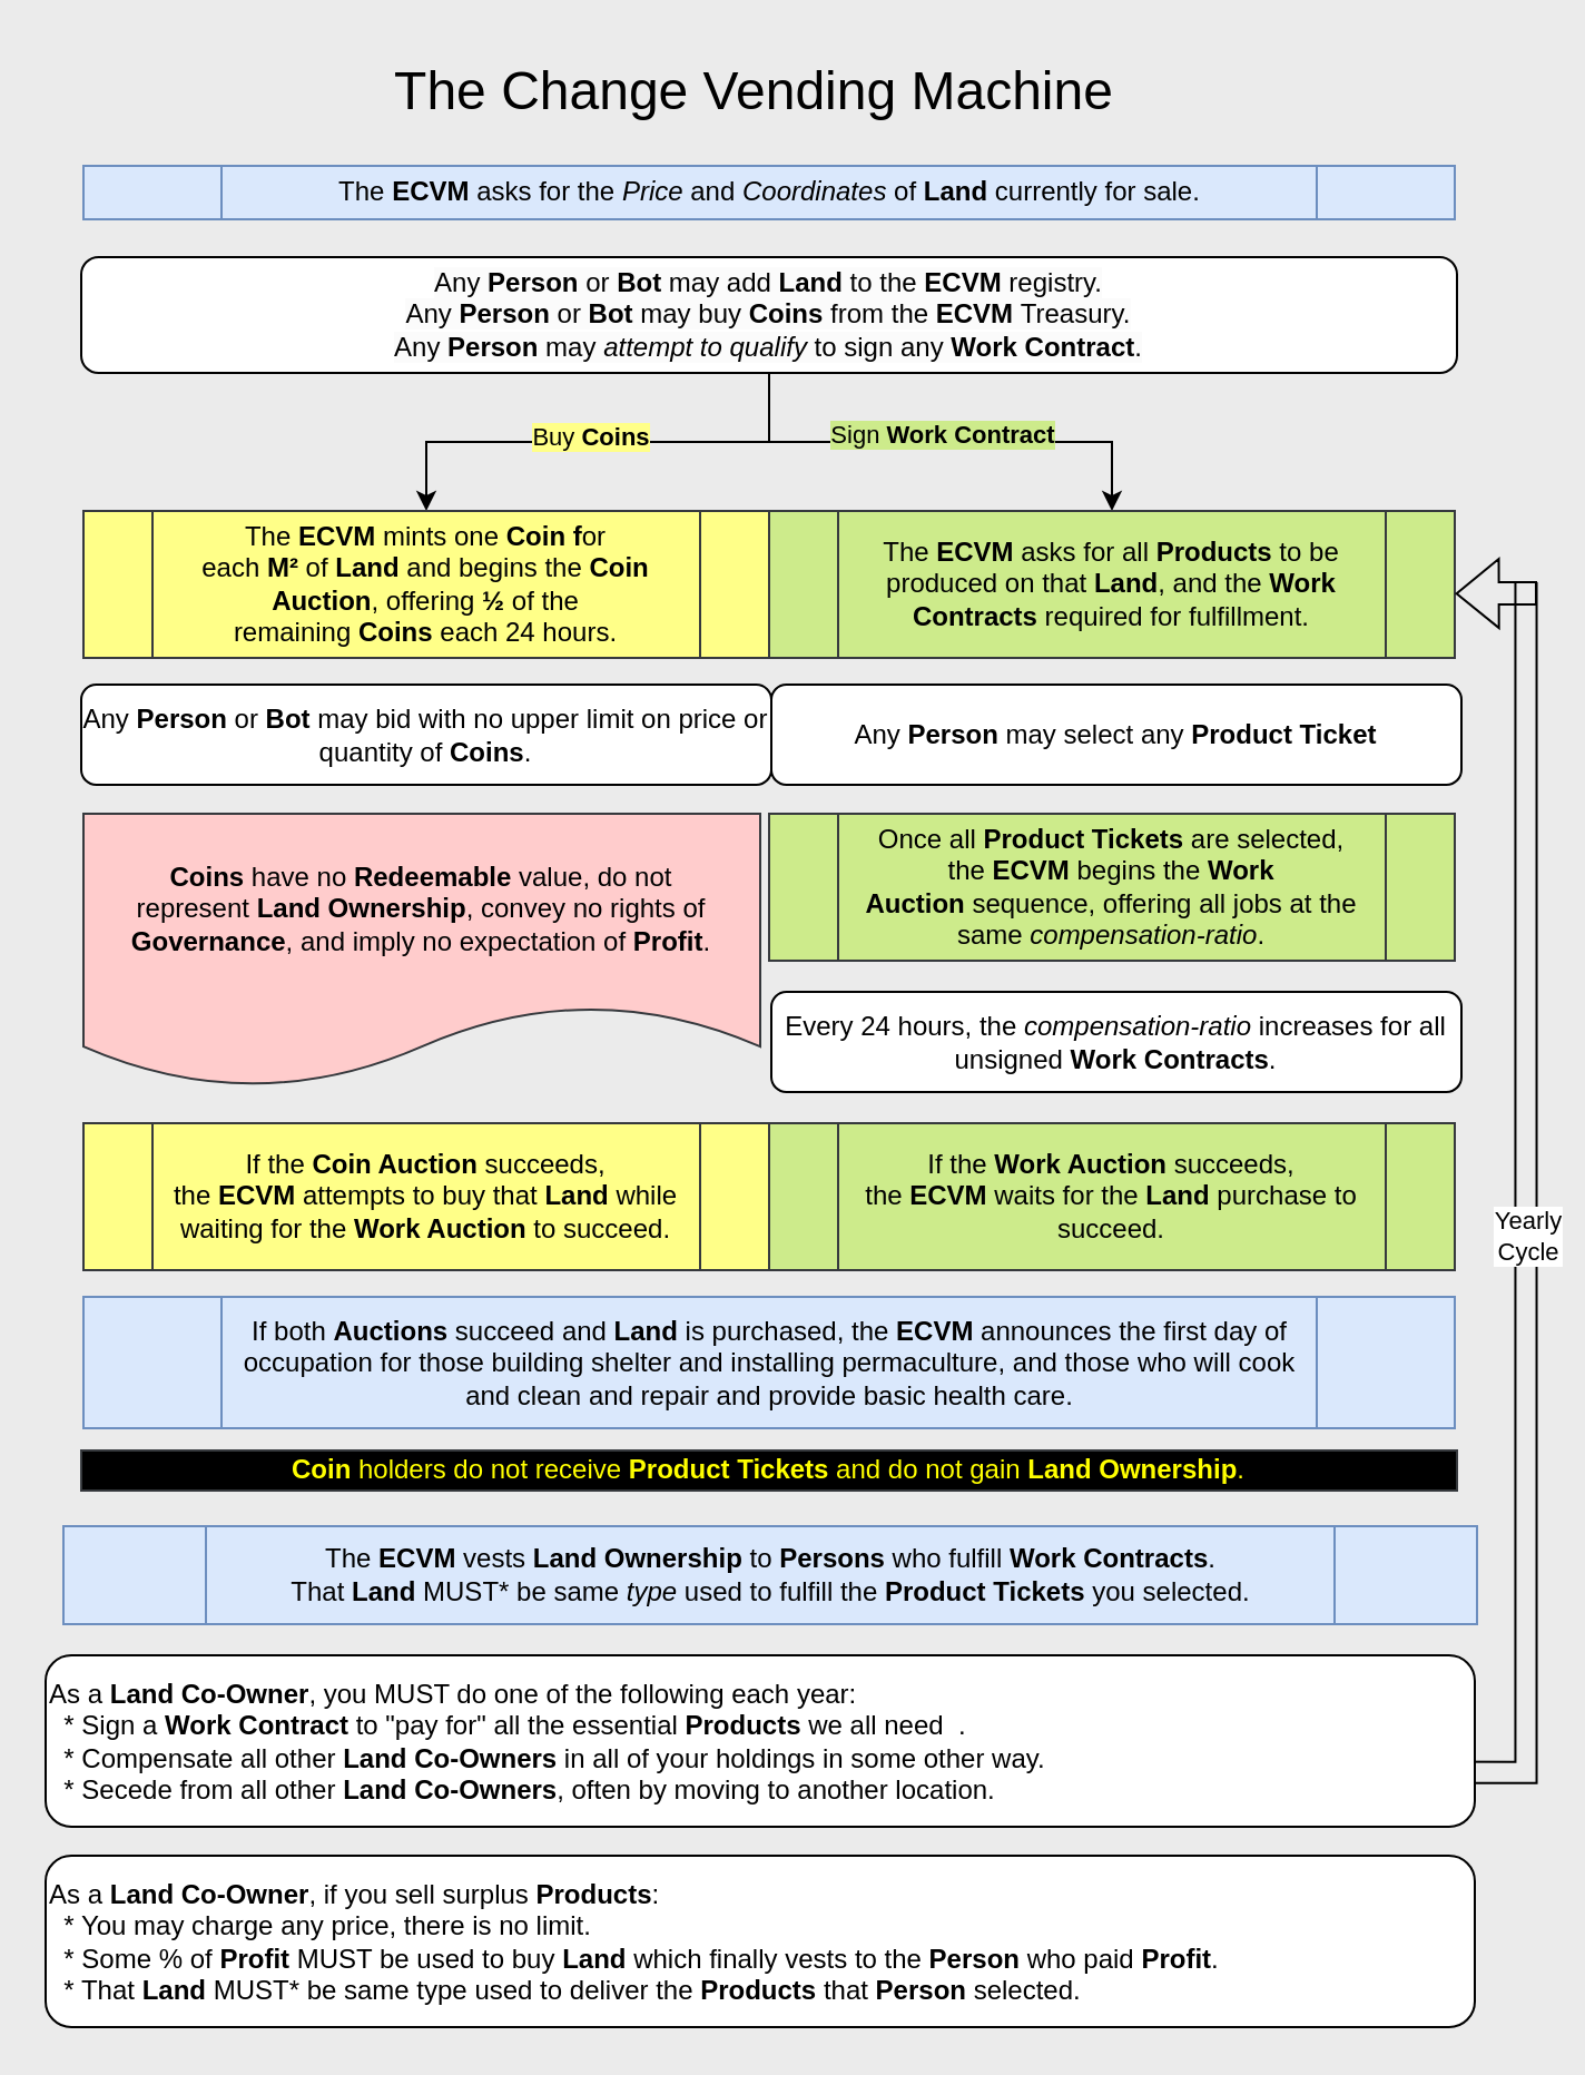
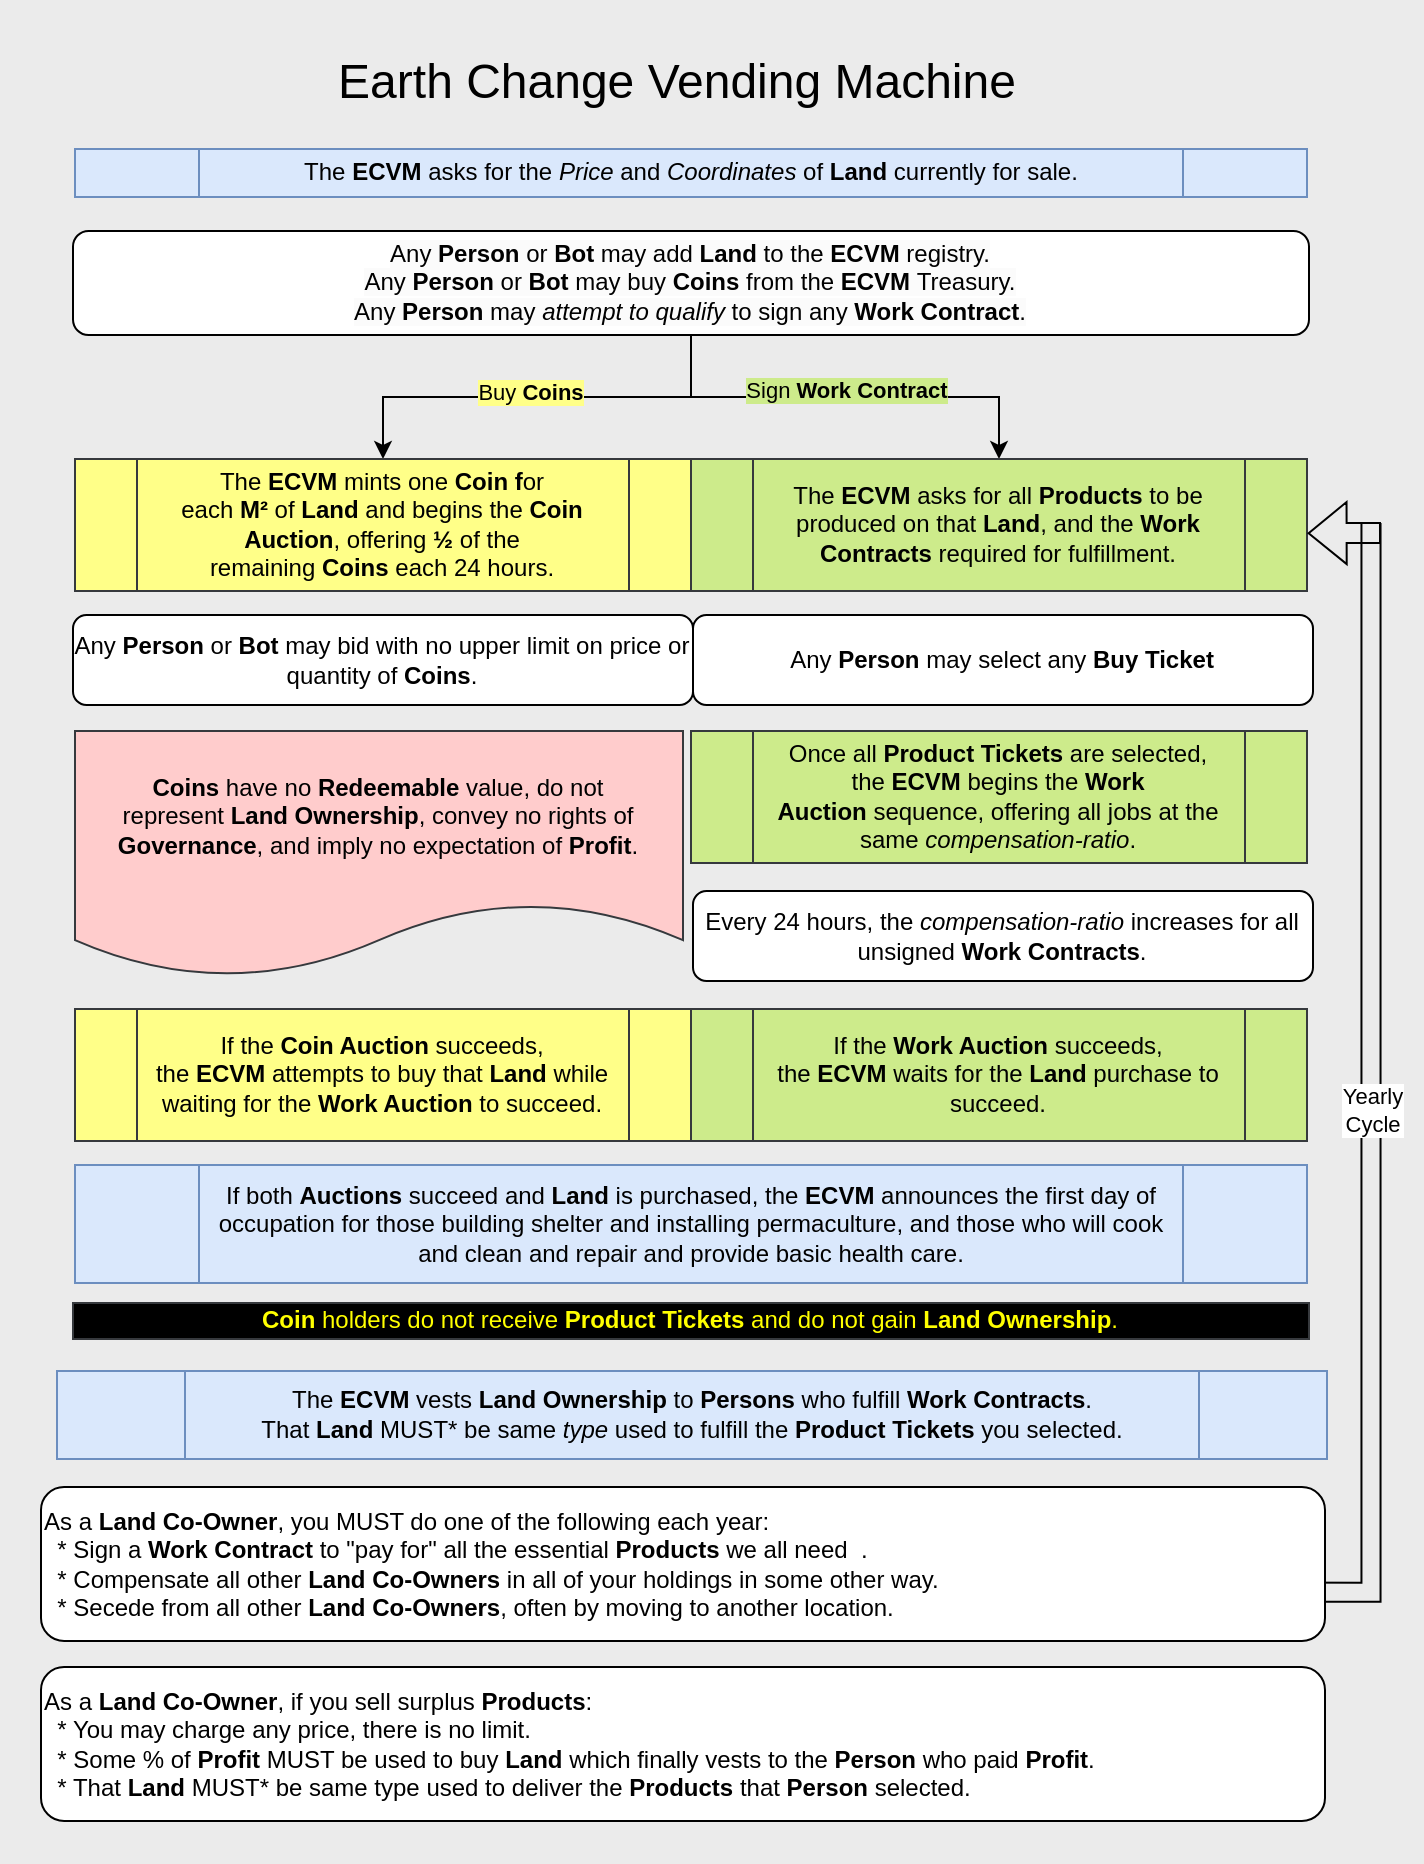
- <mxCell id="6" value="&lt;font style=&quot;font-size: 24px;&quot;&gt;The Change Vending Machine&lt;/font&gt;" style="text;html=1;align=center;verticalAlign=middle;resizable=0;points=[];autosize=1;strokeColor=none;fillColor=none;" vertex="1" parent="1"><mxGeometry x="159" y="20.5" width="357" height="41" as="geometry" /></mxCell>
+ <mxCell id="6" value="&lt;font style=&quot;font-size: 24px;&quot;&gt;Earth Change Vending Machine&lt;/font&gt;" style="text;html=1;align=center;verticalAlign=middle;resizable=0;points=[];autosize=1;strokeColor=none;fillColor=none;" vertex="1" parent="1"><mxGeometry x="159" y="20.5" width="357" height="41" as="geometry" /></mxCell>
- <mxCell id="17" value="Any&amp;nbsp;&lt;b style=&quot;border-color: var(--border-color);&quot;&gt;Person&lt;/b&gt;&amp;nbsp;may select any&amp;nbsp;&lt;b style=&quot;border-color: var(--border-color);&quot;&gt;Product Ticket&lt;/b&gt;" style="rounded=1;whiteSpace=wrap;html=1;strokeColor=default;" vertex="1" parent="1"><mxGeometry x="346" y="307" width="310" height="45" as="geometry" /></mxCell>
+ <mxCell id="17" value="Any&amp;nbsp;&lt;b style=&quot;border-color: var(--border-color);&quot;&gt;Person&lt;/b&gt;&amp;nbsp;may select any&amp;nbsp;&lt;b style=&quot;border-color: var(--border-color);&quot;&gt;Buy Ticket&lt;/b&gt;" style="rounded=1;whiteSpace=wrap;html=1;strokeColor=default;" vertex="1" parent="1"><mxGeometry x="346" y="307" width="310" height="45" as="geometry" /></mxCell>
